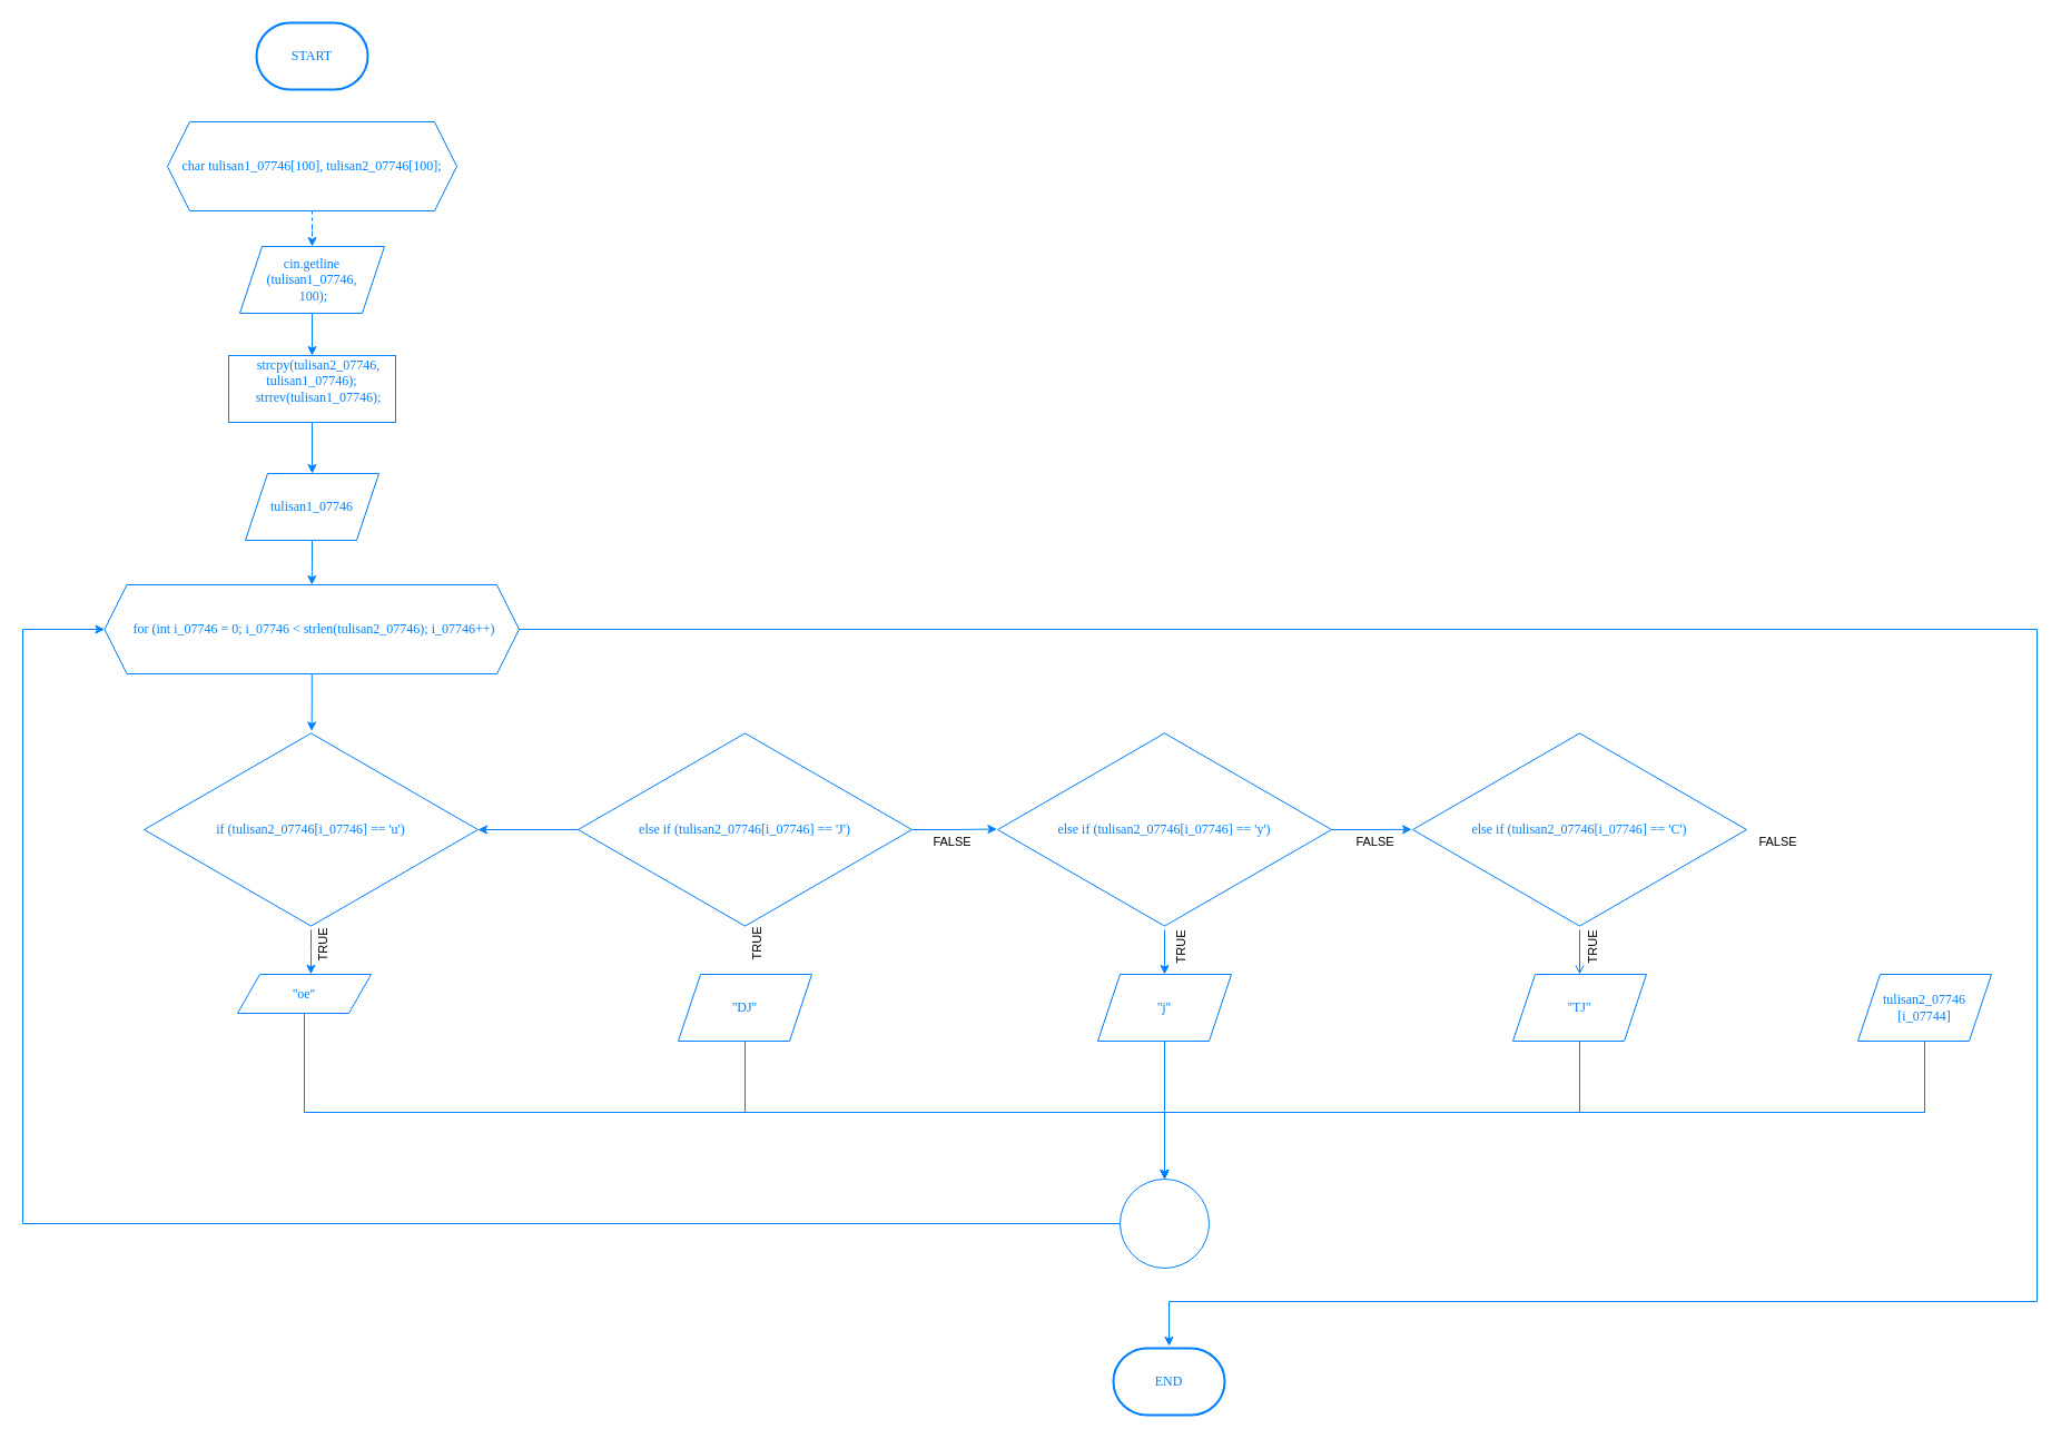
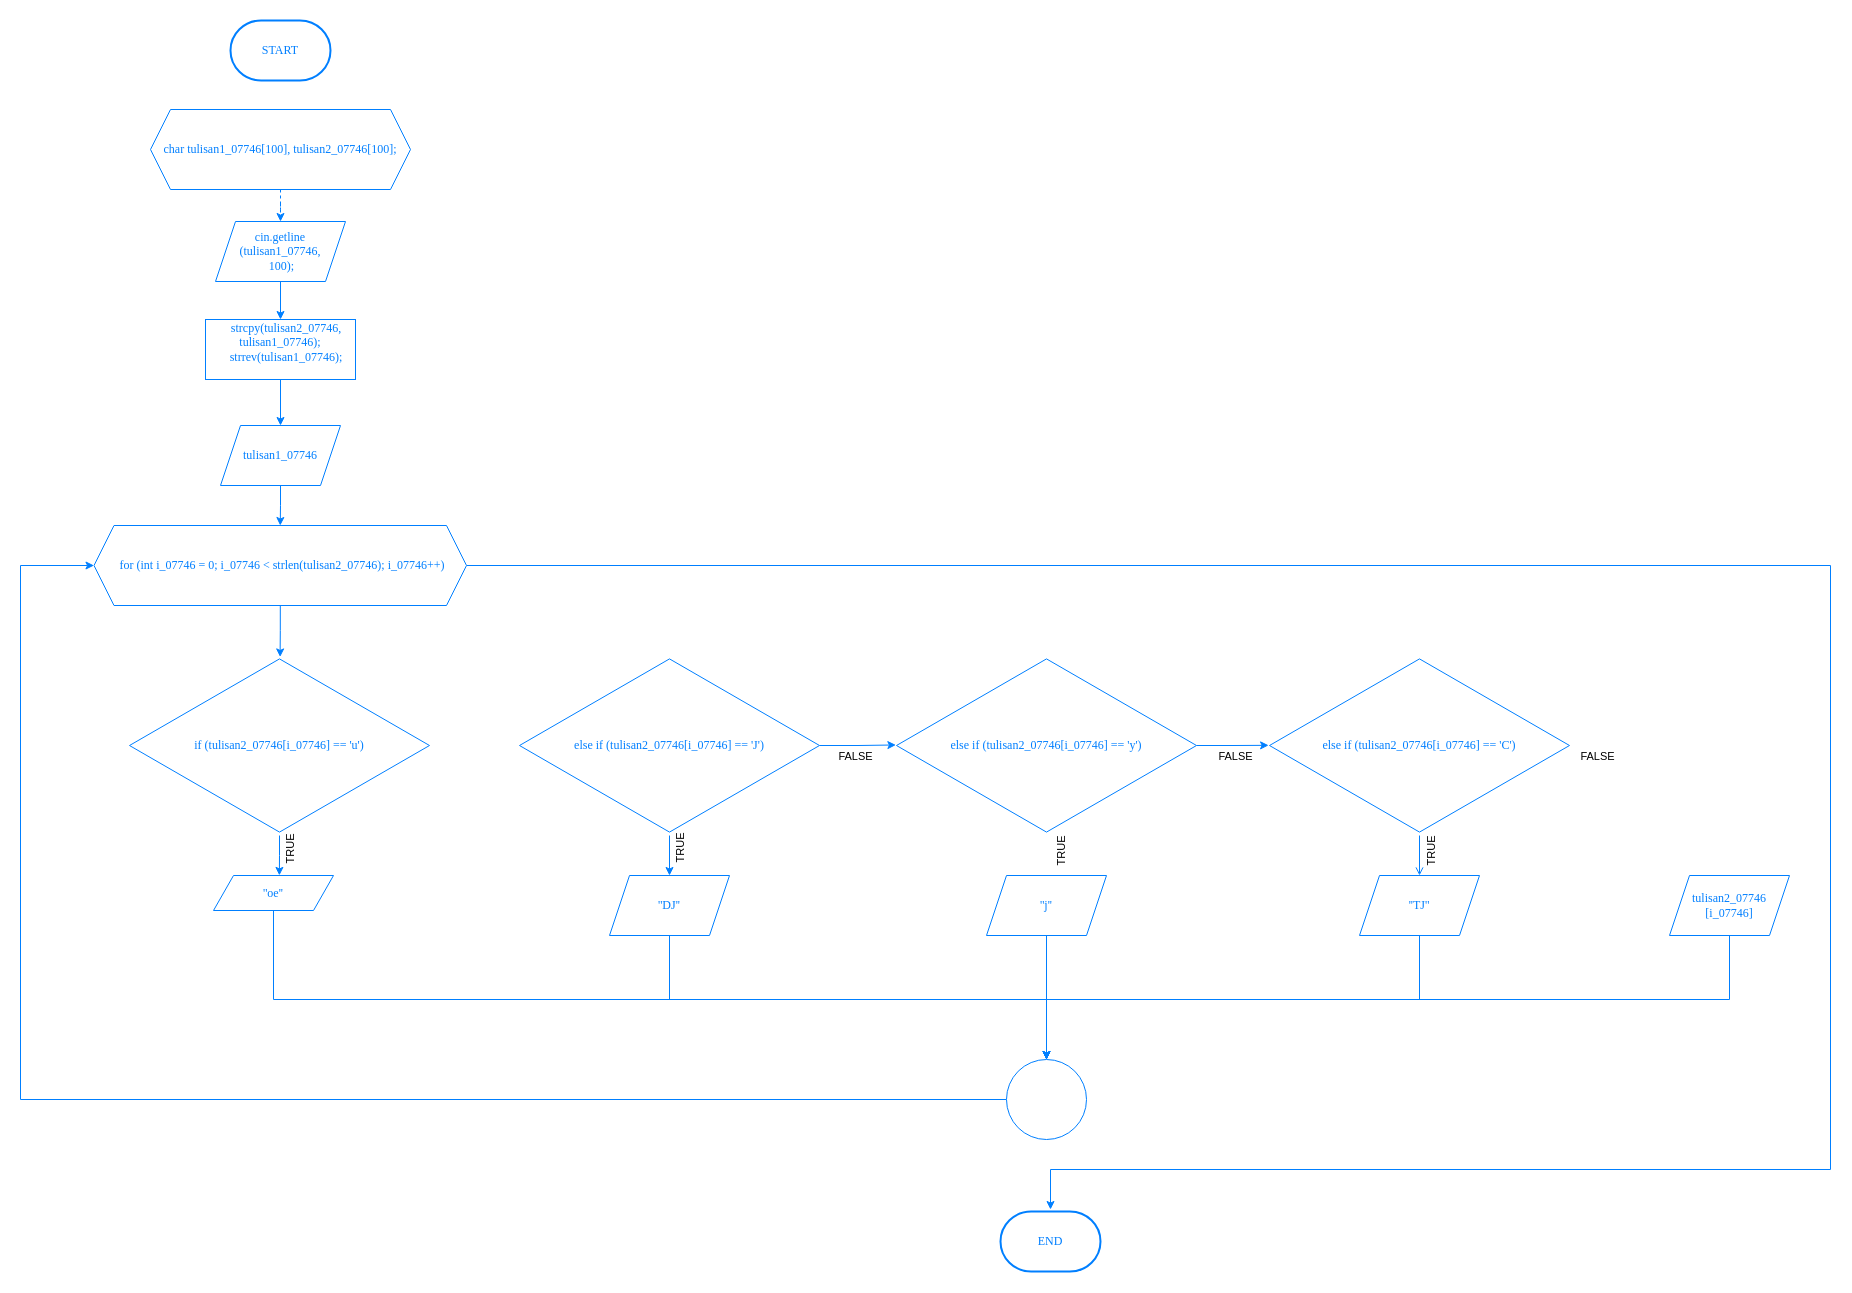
- <mxCell id="14" style="edgeStyle=orthogonalEdgeStyle;rounded=0;orthogonalLoop=1;jettySize=auto;html=1;strokeColor=#007FFF;fontColor=#007FFF;fontFamily=consolas;" parent="1" source="15" target="13" edge="1"><mxGeometry relative="1" as="geometry" /></mxCell>
+ <mxCell id="14" style="edgeStyle=orthogonalEdgeStyle;rounded=0;orthogonalLoop=1;jettySize=auto;html=1;entryX=0.5;entryY=0;entryDx=0;entryDy=0;strokeColor=#007FFF;fontColor=#007FFF;fontFamily=consolas;" parent="1" source="15" target="23" edge="1"><mxGeometry relative="1" as="geometry" /></mxCell>
- <mxCell id="16" style="edgeStyle=orthogonalEdgeStyle;rounded=0;orthogonalLoop=1;jettySize=auto;html=1;entryX=0.5;entryY=0;entryDx=0;entryDy=0;strokeColor=#007FFF;fontColor=#007FFF;fontFamily=consolas;" parent="1" source="17" target="25" edge="1"><mxGeometry relative="1" as="geometry" /></mxCell>
- <mxCell id="29" value="tulisan2_07746&lt;br&gt;[i_07744]" style="shape=parallelogram;perimeter=parallelogramPerimeter;whiteSpace=wrap;html=1;fixedSize=1;strokeColor=#007FFF;fontColor=#007FFF;fontFamily=consolas;" parent="1" vertex="1"><mxGeometry x="1669" y="875" width="120" height="60" as="geometry" /></mxCell>
+ <mxCell id="29" value="tulisan2_07746&lt;br&gt;[i_07746]" style="shape=parallelogram;perimeter=parallelogramPerimeter;whiteSpace=wrap;html=1;fixedSize=1;strokeColor=#007FFF;fontColor=#007FFF;fontFamily=consolas;" parent="1" vertex="1"><mxGeometry x="1669" y="875" width="120" height="60" as="geometry" /></mxCell>
